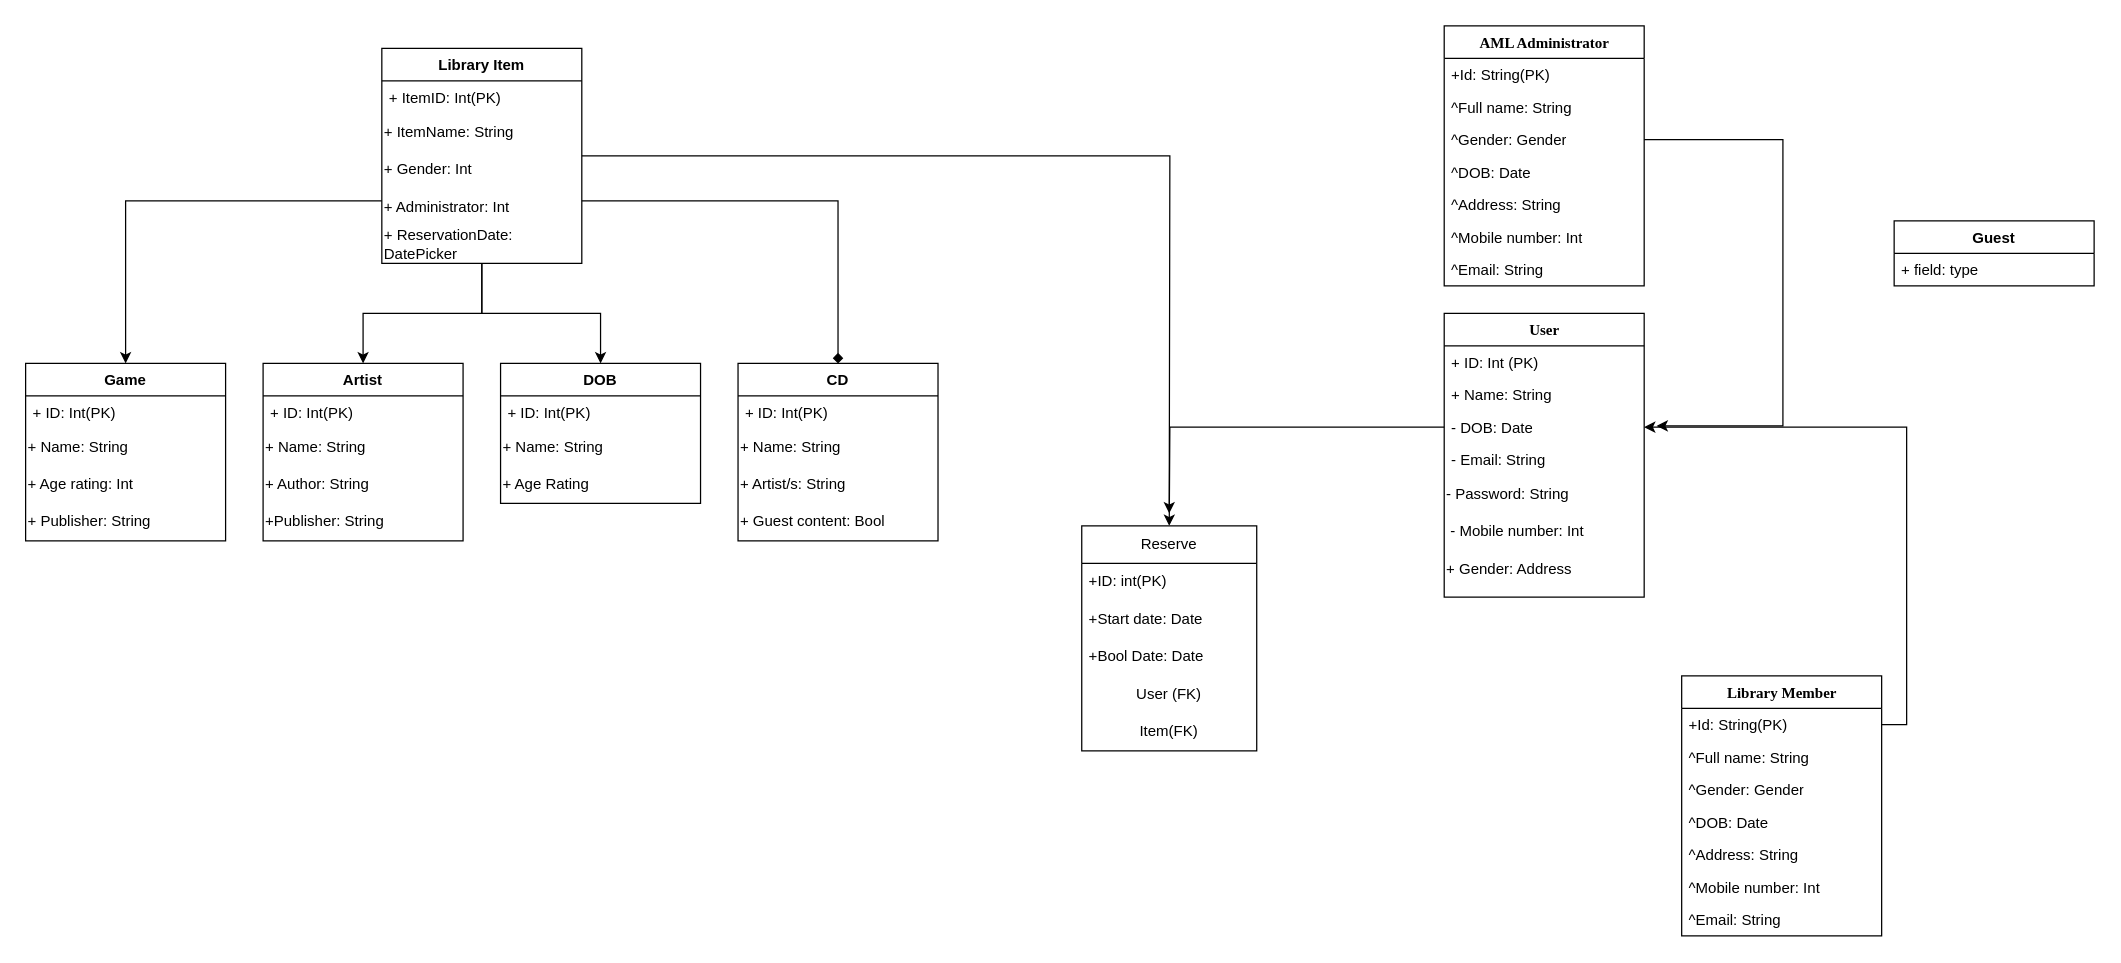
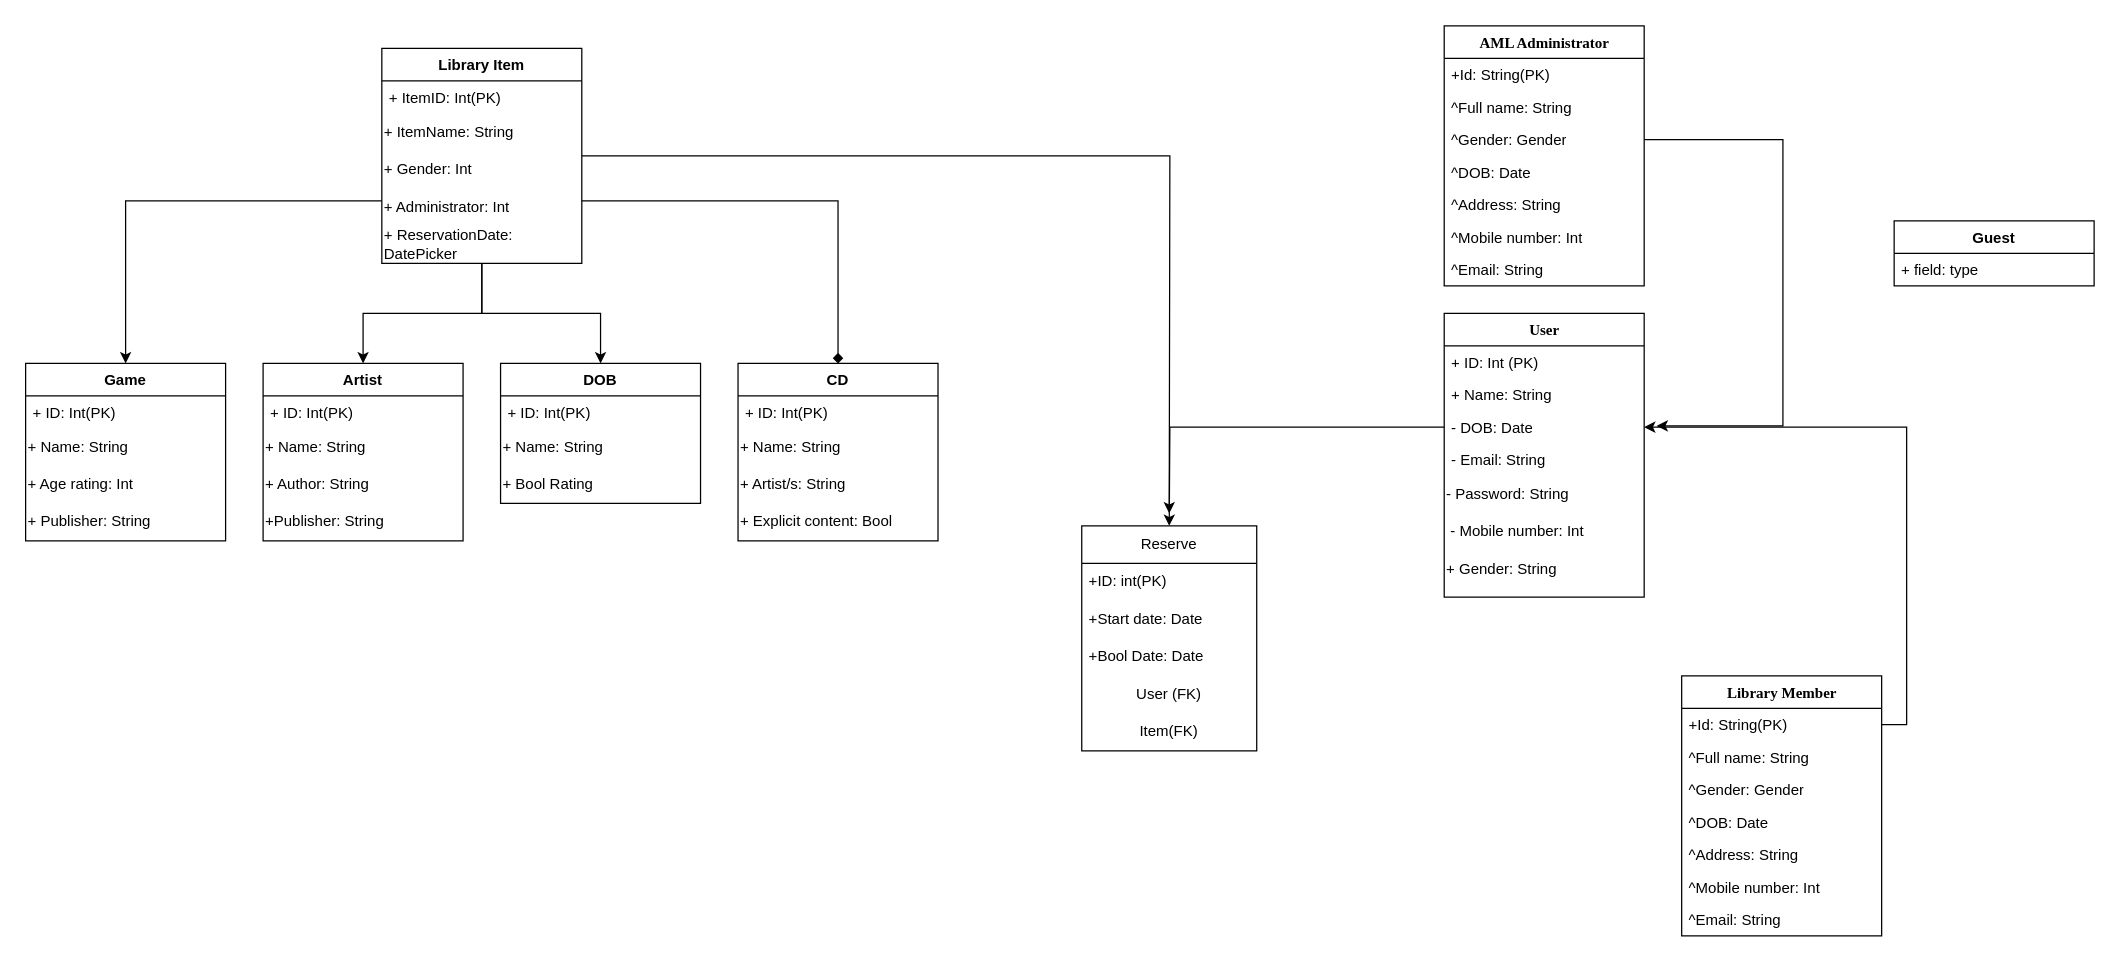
- <mxCell id="37" value="+ Age Rating" style="text;html=1;align=left;verticalAlign=middle;whiteSpace=wrap;rounded=0;" vertex="1" parent="34"><mxGeometry y="82" width="160" height="30" as="geometry" /></mxCell>
+ <mxCell id="37" value="+ Bool Rating" style="text;html=1;align=left;verticalAlign=middle;whiteSpace=wrap;rounded=0;" vertex="1" parent="34"><mxGeometry y="82" width="160" height="30" as="geometry" /></mxCell>
- <mxCell id="42" value="+ Guest content: Bool" style="text;html=1;align=left;verticalAlign=middle;whiteSpace=wrap;rounded=0;" vertex="1" parent="38"><mxGeometry y="112" width="160" height="30" as="geometry" /></mxCell>
+ <mxCell id="42" value="+ Explicit content: Bool" style="text;html=1;align=left;verticalAlign=middle;whiteSpace=wrap;rounded=0;" vertex="1" parent="38"><mxGeometry y="112" width="160" height="30" as="geometry" /></mxCell>
- <mxCell id="10" value="+ Gender: Address" style="text;html=1;align=left;verticalAlign=middle;whiteSpace=wrap;rounded=0;" vertex="1" parent="2"><mxGeometry y="190" width="160" height="30" as="geometry" /></mxCell>
+ <mxCell id="10" value="+ Gender: String" style="text;html=1;align=left;verticalAlign=middle;whiteSpace=wrap;rounded=0;" vertex="1" parent="2"><mxGeometry y="190" width="160" height="30" as="geometry" /></mxCell>
